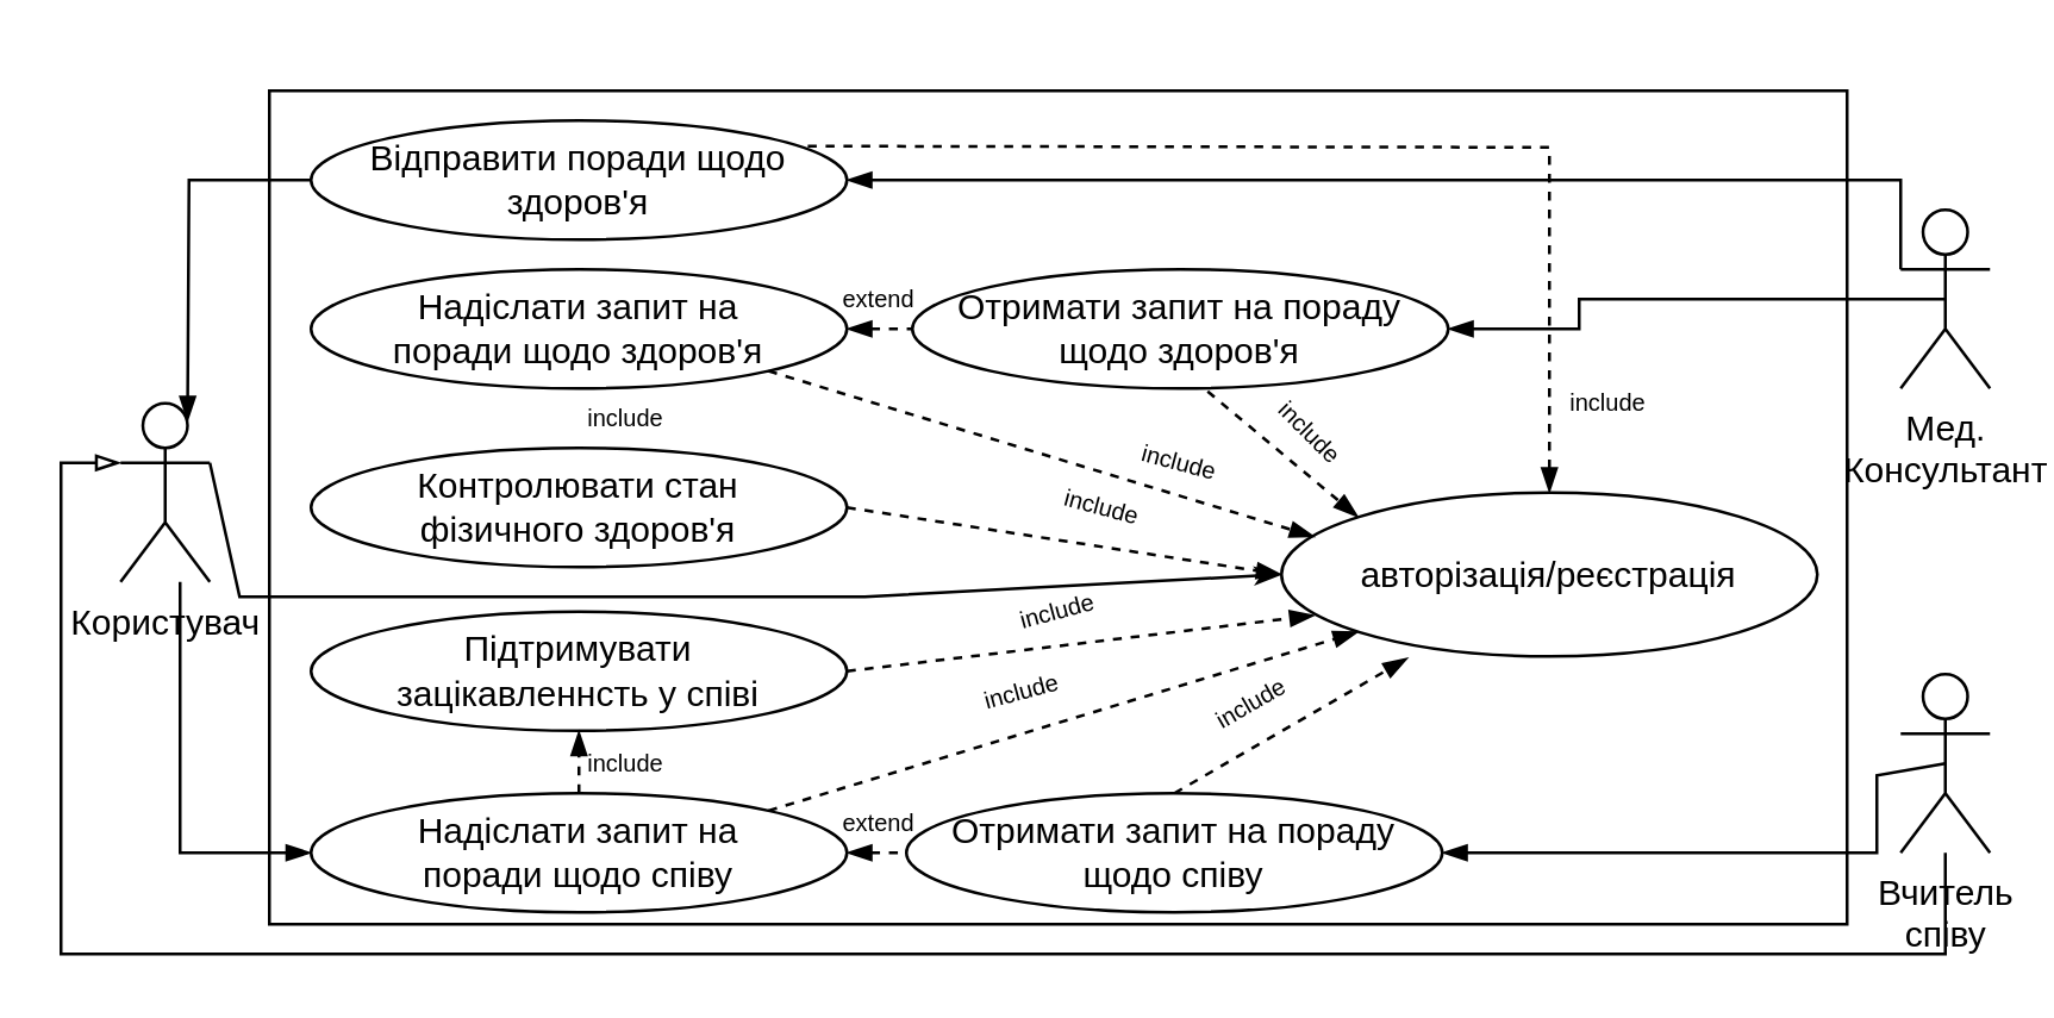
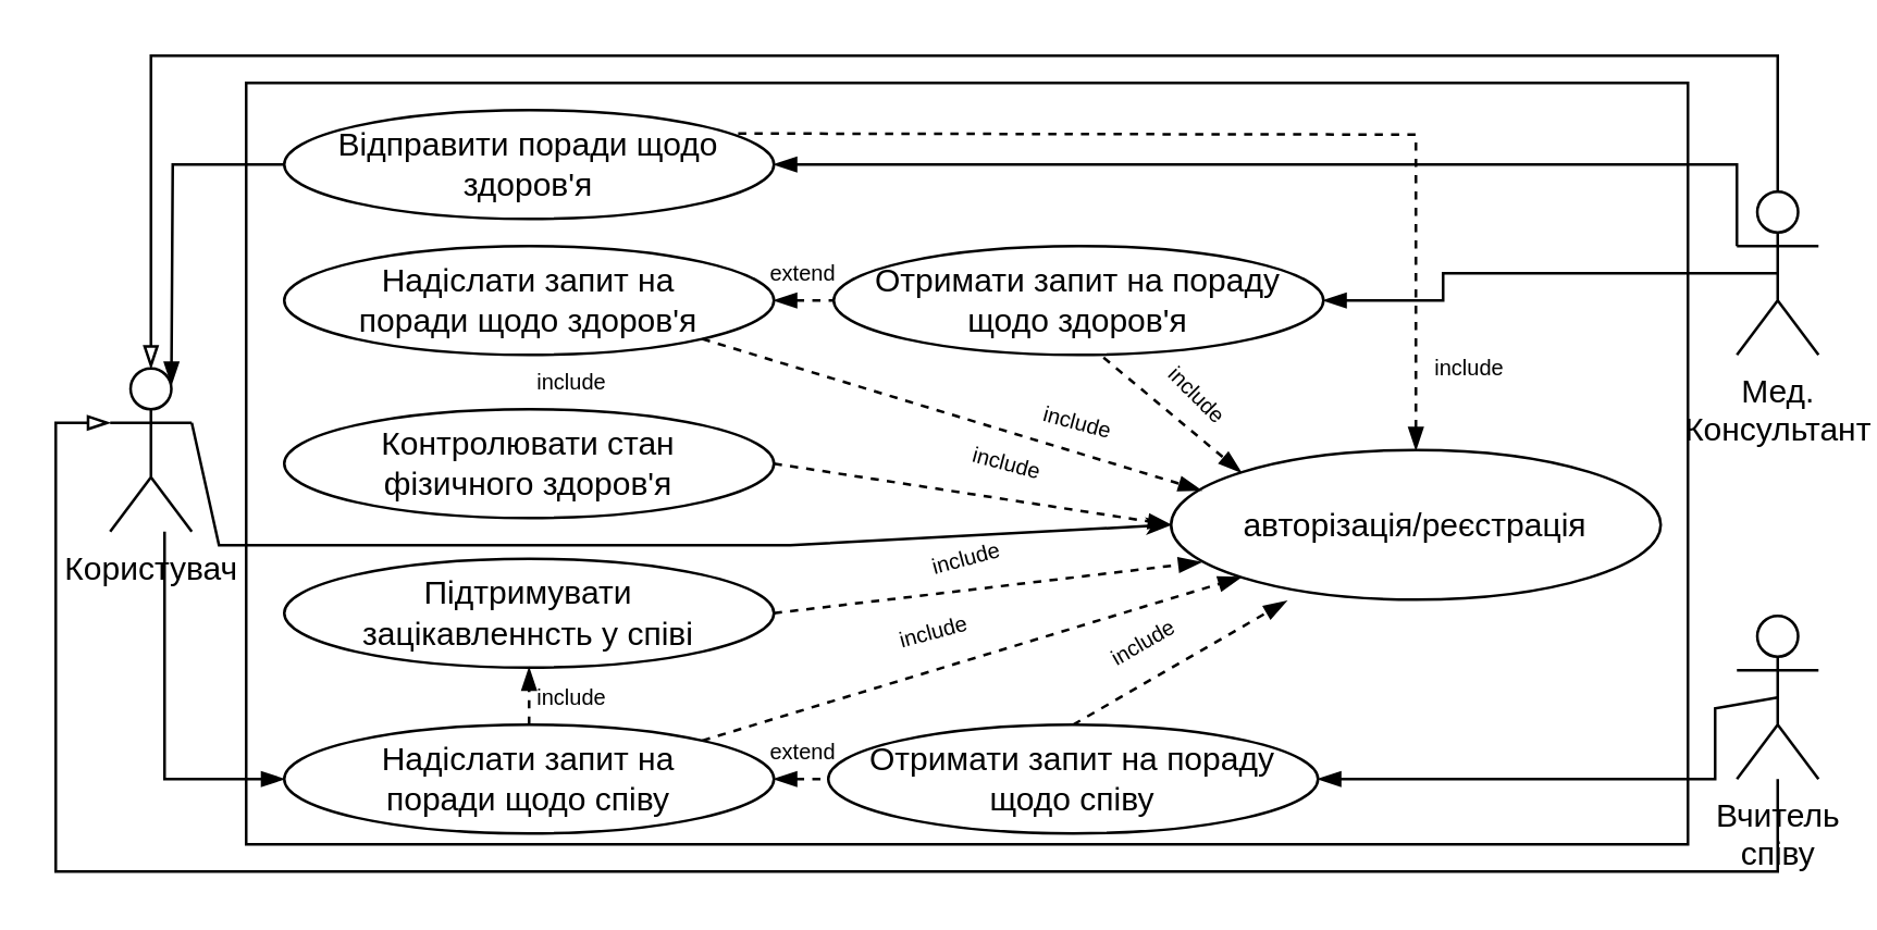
+ <mxCell id="9" value="" style="endArrow=none;html=1;exitX=0.5;exitY=0;exitDx=0;exitDy=0;exitPerimeter=0;entryX=0.5;entryY=0;entryDx=0;entryDy=0;entryPerimeter=0;rounded=0;strokeWidth=1;jumpStyle=none;shadow=0;startArrow=blockThin;startFill=0;" parent="1" source="4" target="7" edge="1"><mxGeometry width="50" height="50" relative="1" as="geometry"><mxPoint x="260" y="170" as="sourcePoint" /><mxPoint x="310" y="120" as="targetPoint" /><Array as="points"><mxPoint x="55" y="20" /><mxPoint x="653" y="20" /></Array></mxGeometry></mxCell>
